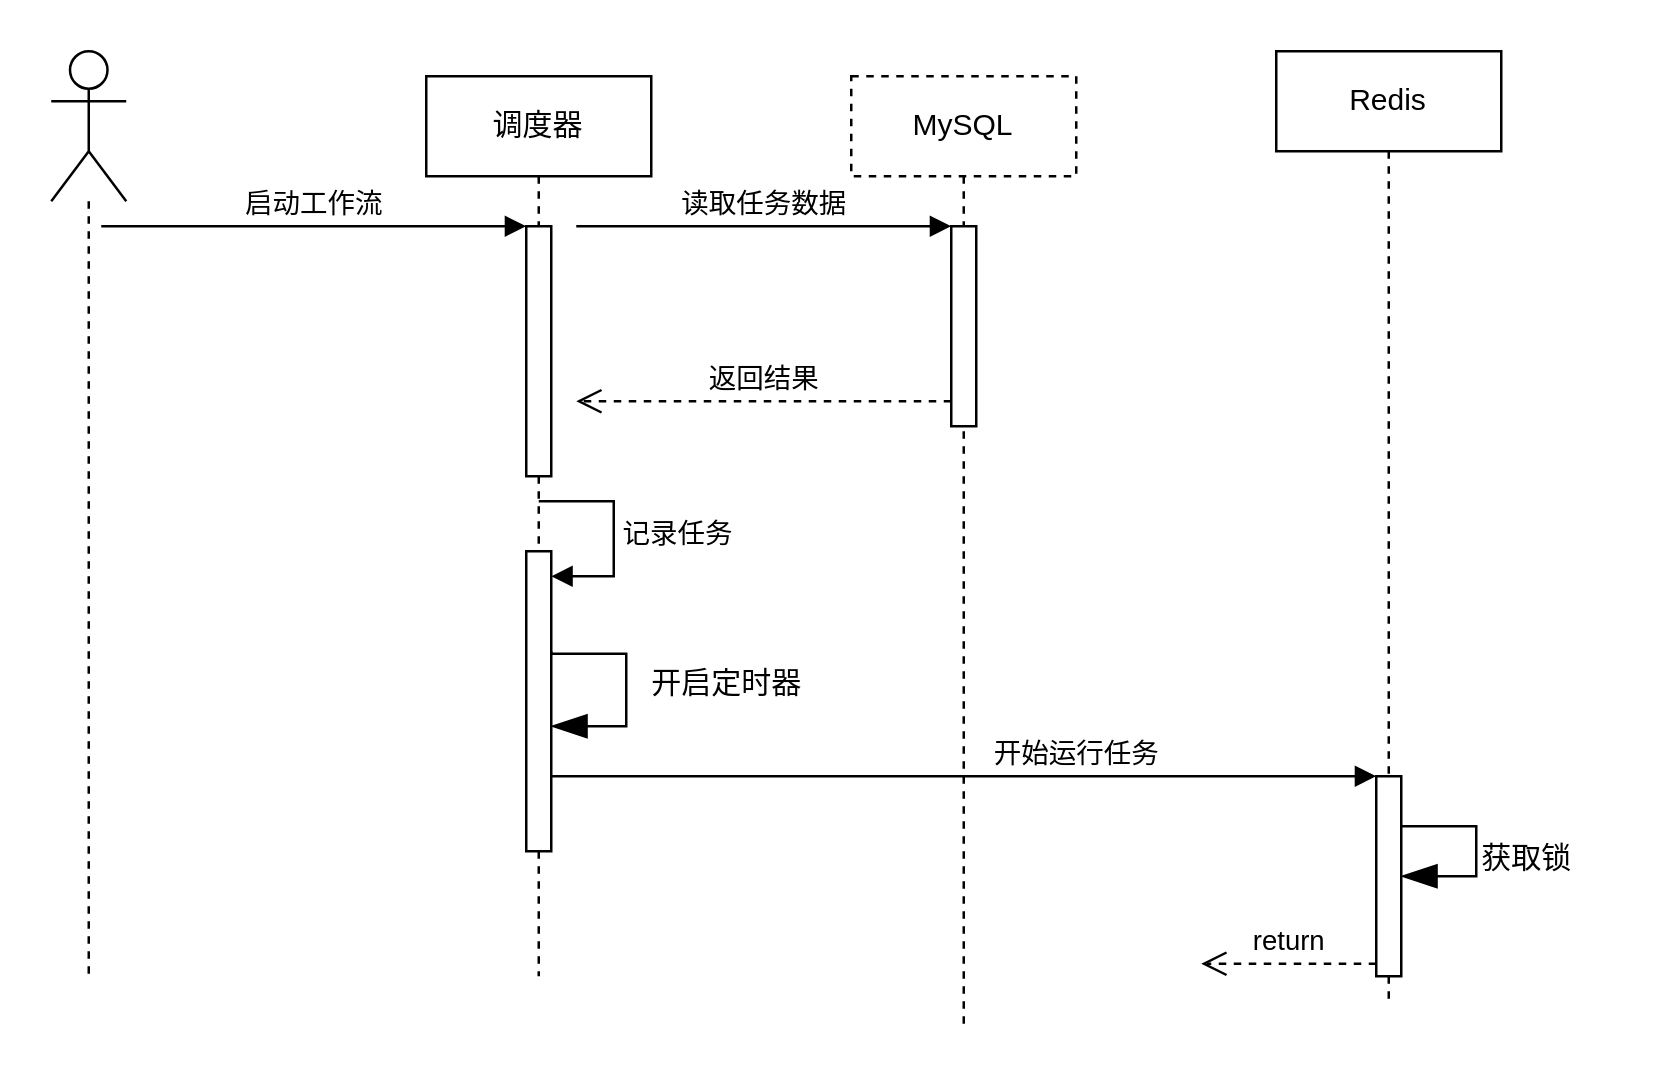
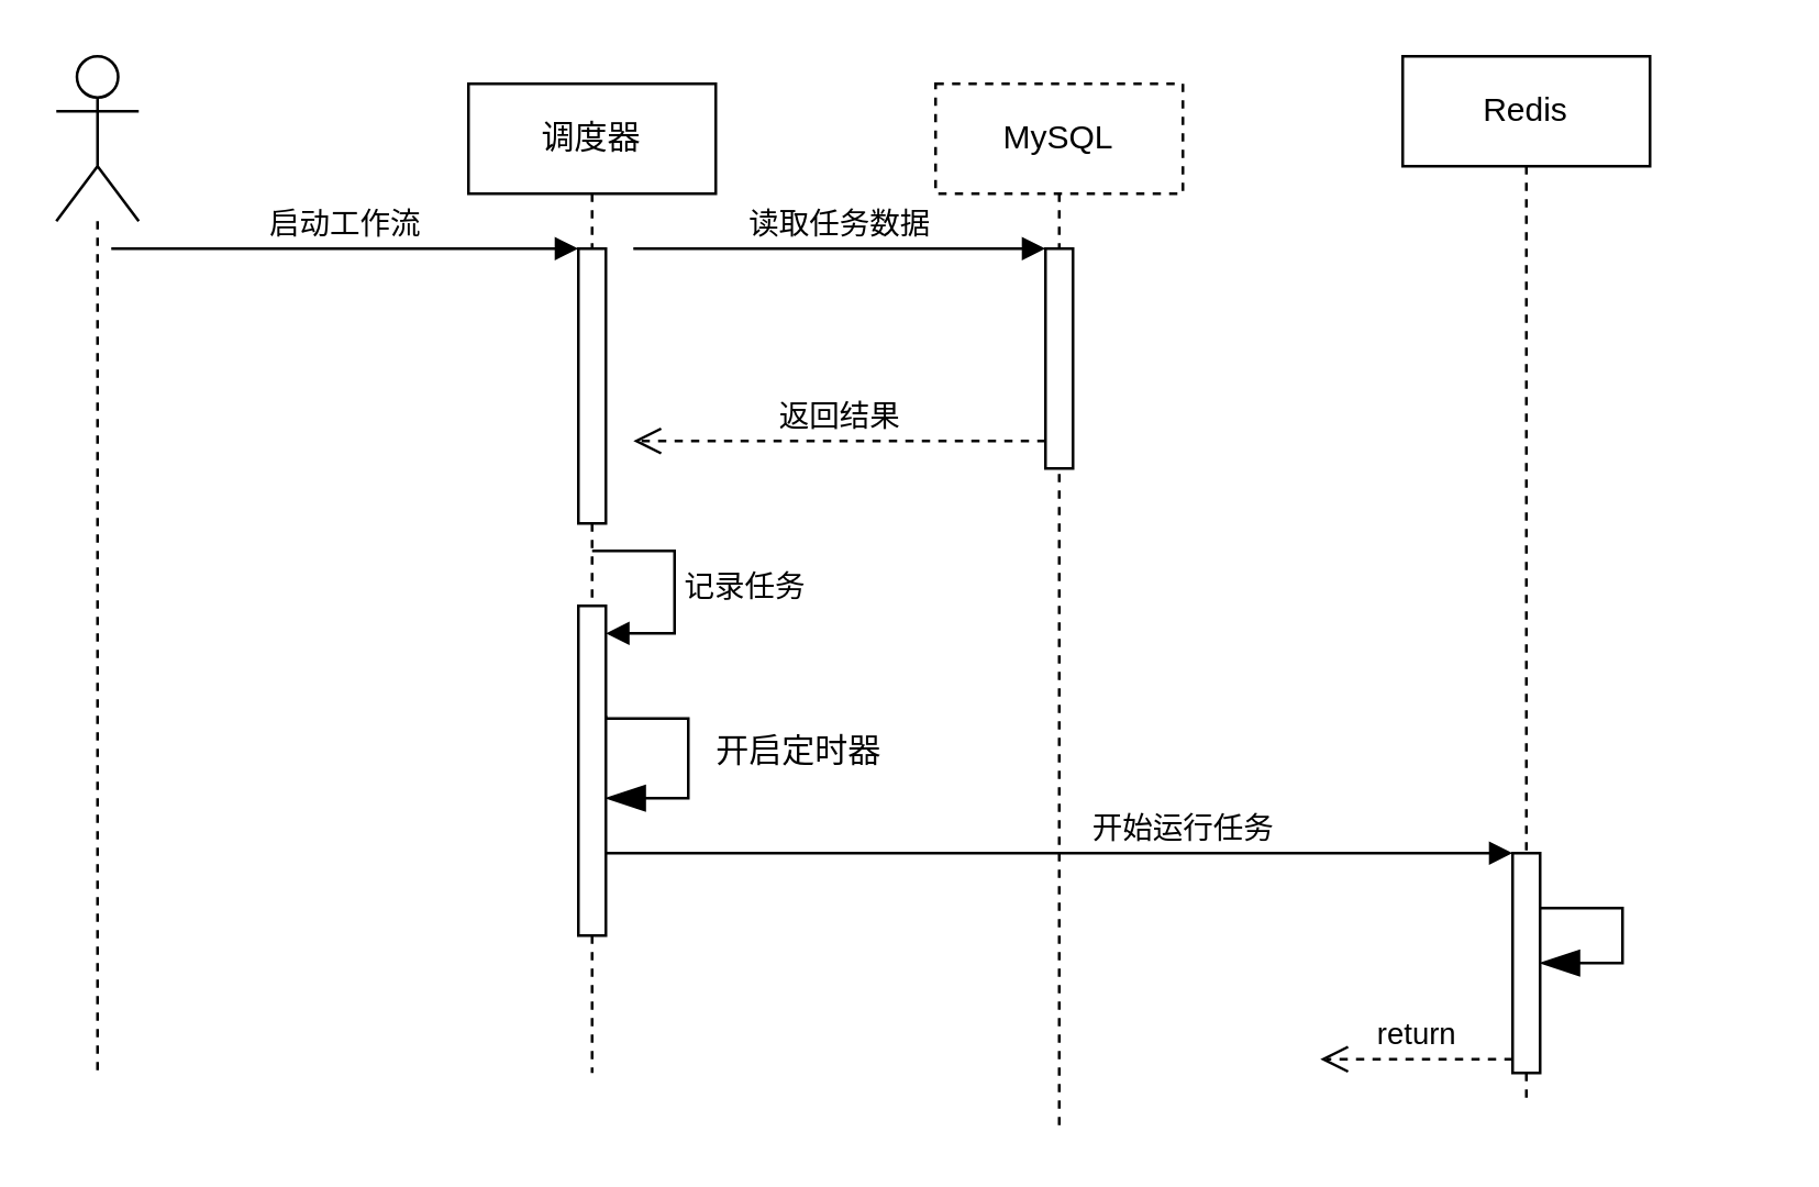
- <mxCell id="23" value="获取锁" style="text;html=1;align=center;verticalAlign=middle;resizable=0;points=[];autosize=1;strokeColor=none;fillColor=none;" vertex="1" parent="1"><mxGeometry x="580" y="328" width="60" height="30" as="geometry" /></mxCell>
